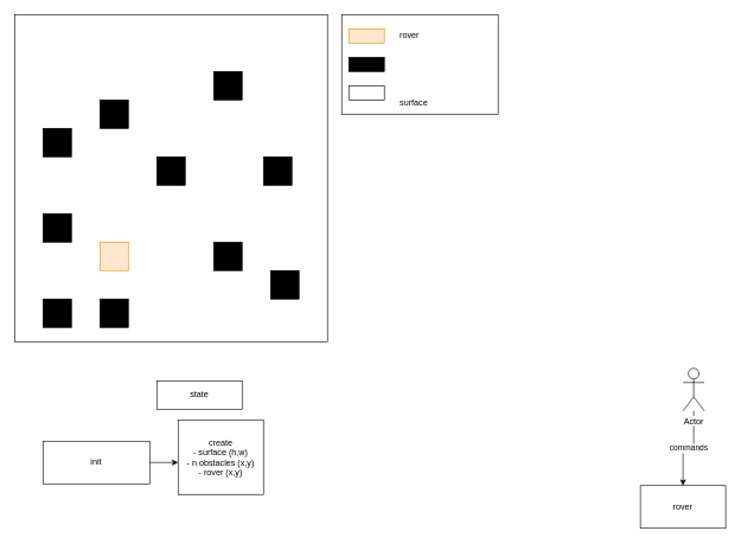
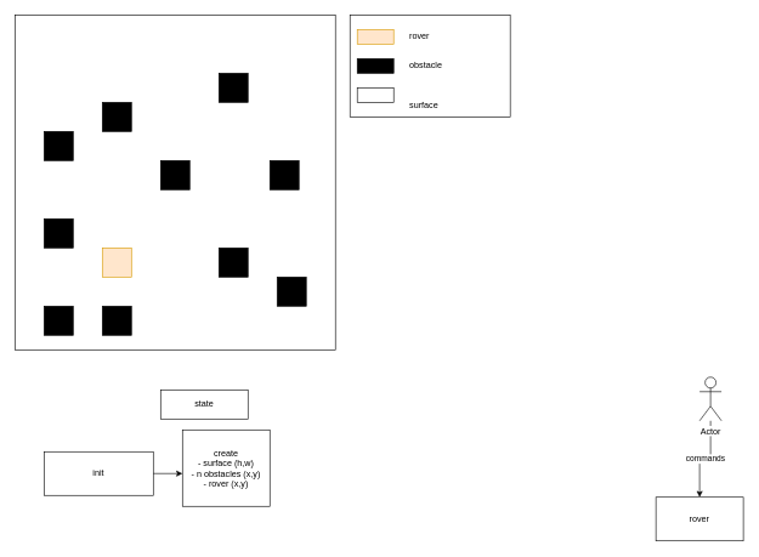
+ <mxCell id="18" value="obstacle" style="text;html=1;strokeColor=none;fillColor=none;align=left;verticalAlign=middle;whiteSpace=wrap;rounded=0;" vertex="1" parent="1"><mxGeometry x="560" y="80" width="120" height="20" as="geometry" /></mxCell>
